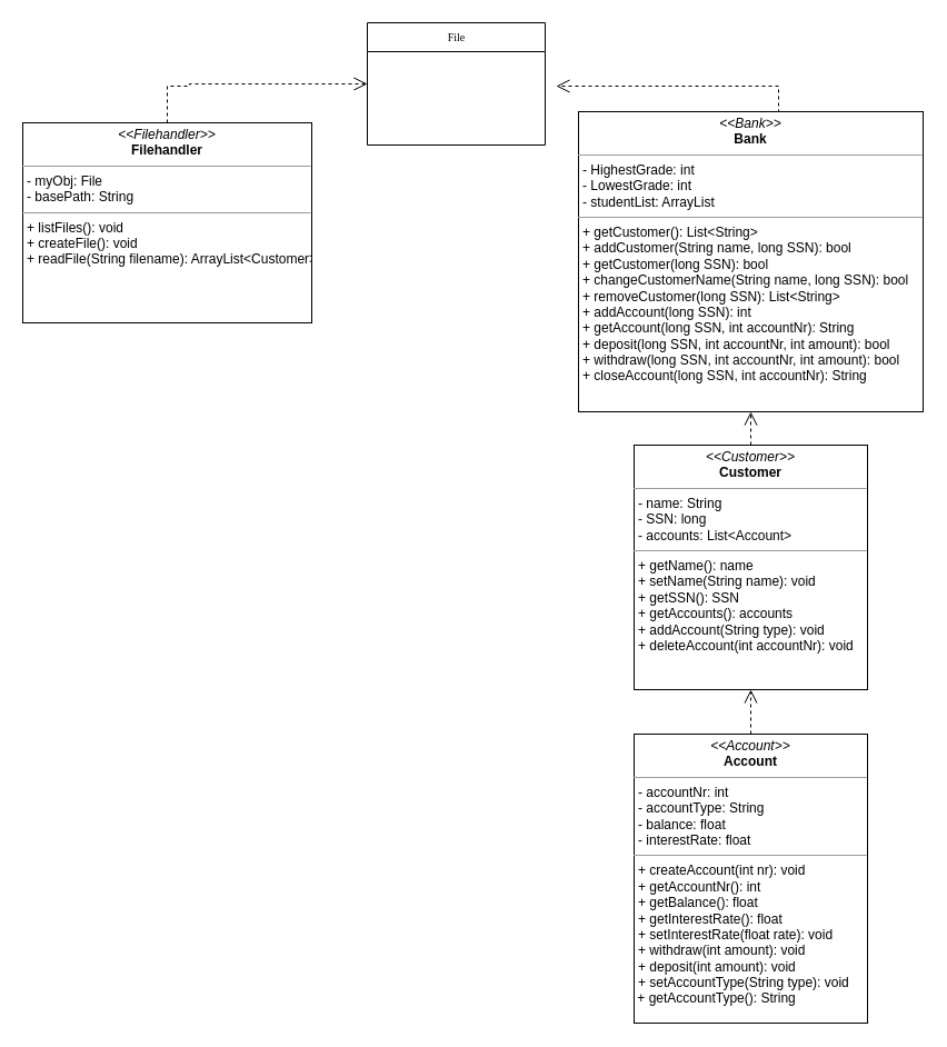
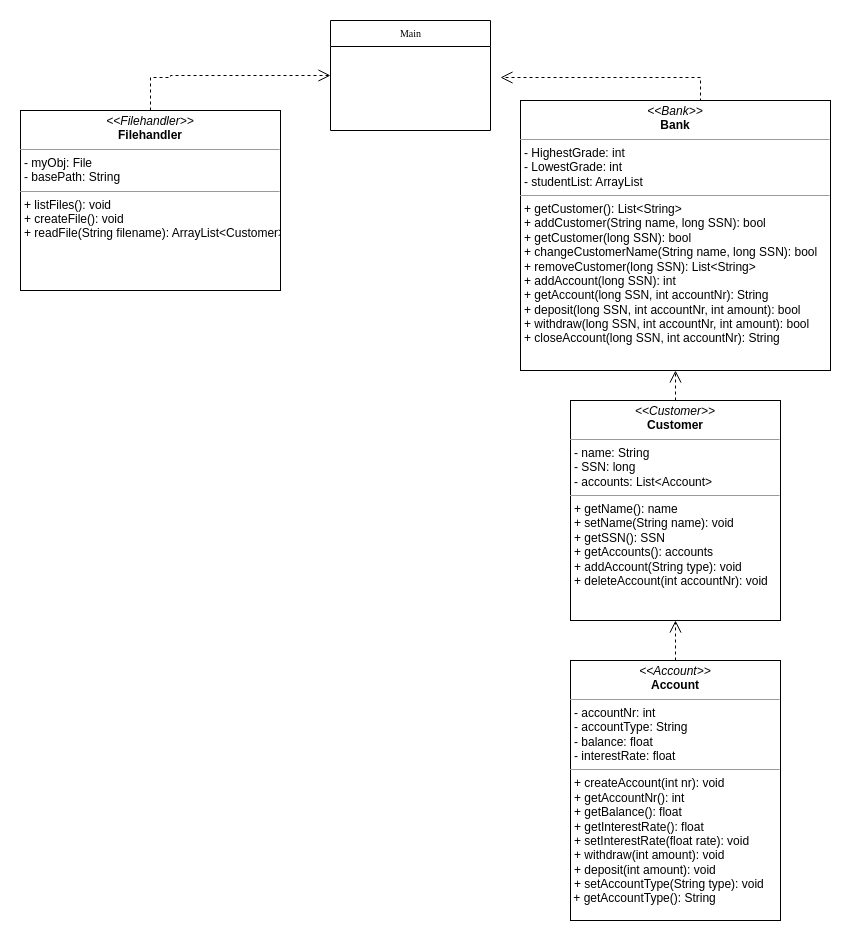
- <mxCell id="2" value="File" style="swimlane;html=1;fontStyle=0;childLayout=stackLayout;horizontal=1;startSize=26;fillColor=none;horizontalStack=0;resizeParent=1;resizeLast=0;collapsible=1;marginBottom=0;swimlaneFillColor=#ffffff;rounded=0;shadow=0;comic=0;labelBackgroundColor=none;strokeWidth=1;fontFamily=Verdana;fontSize=10;align=center;" parent="1" vertex="1"><mxGeometry x="330" y="20" width="160" height="110" as="geometry" /></mxCell>
+ <mxCell id="2" value="Main" style="swimlane;html=1;fontStyle=0;childLayout=stackLayout;horizontal=1;startSize=26;fillColor=none;horizontalStack=0;resizeParent=1;resizeLast=0;collapsible=1;marginBottom=0;swimlaneFillColor=#ffffff;rounded=0;shadow=0;comic=0;labelBackgroundColor=none;strokeWidth=1;fontFamily=Verdana;fontSize=10;align=center;" parent="1" vertex="1"><mxGeometry x="330" y="20" width="160" height="110" as="geometry" /></mxCell>
